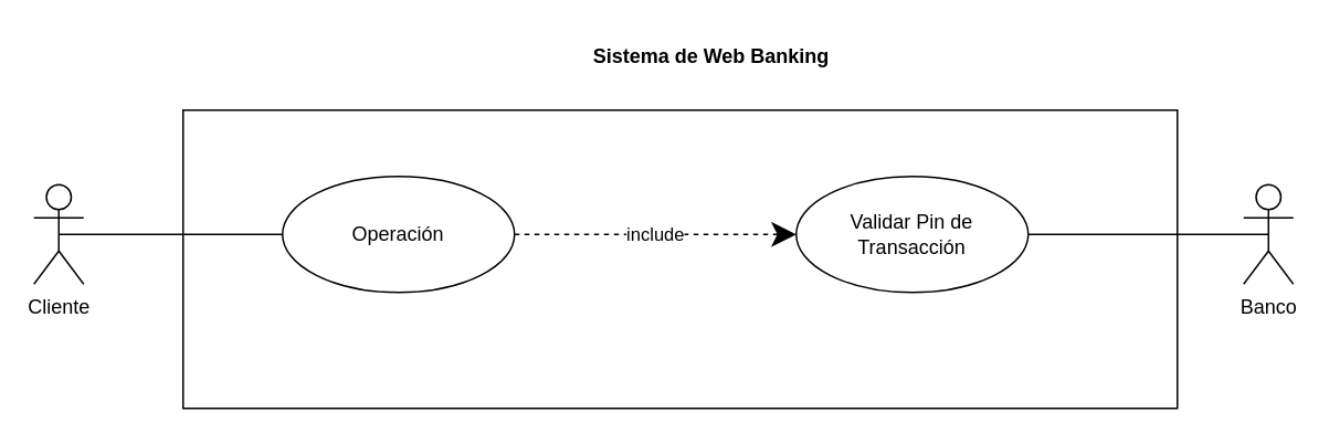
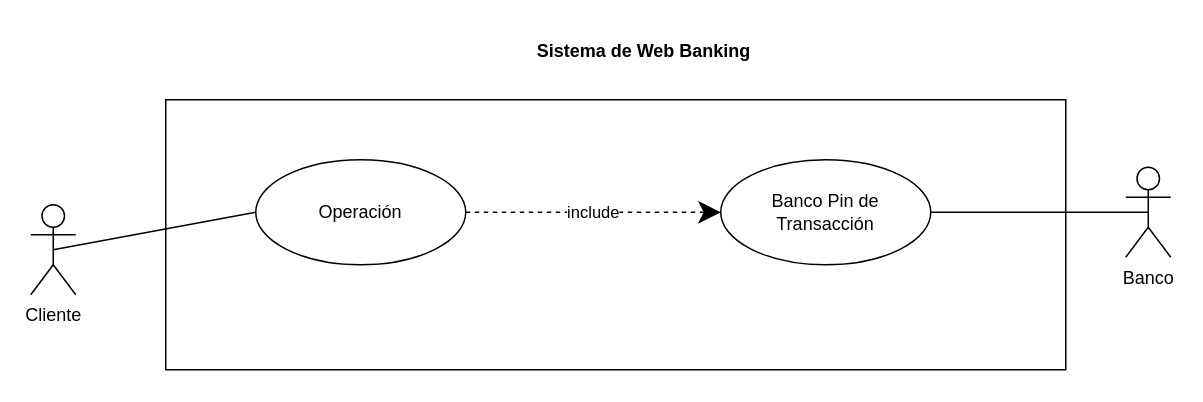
- <mxCell id="3" value="Cliente" style="shape=umlActor;verticalLabelPosition=bottom;verticalAlign=top;html=1;" parent="1" vertex="1"><mxGeometry x="20" y="111" width="30" height="60" as="geometry" /></mxCell>
+ <mxCell id="3" value="Cliente" style="shape=umlActor;verticalLabelPosition=bottom;verticalAlign=top;html=1;" parent="1" vertex="1"><mxGeometry x="20" y="136" width="30" height="60" as="geometry" /></mxCell>
- <mxCell id="8" value="Validar Pin de Transacción" style="ellipse;whiteSpace=wrap;html=1;" parent="1" vertex="1"><mxGeometry x="480" y="106" width="140" height="70" as="geometry" /></mxCell>
+ <mxCell id="8" value="Banco Pin de Transacción" style="ellipse;whiteSpace=wrap;html=1;" parent="1" vertex="1"><mxGeometry x="480" y="106" width="140" height="70" as="geometry" /></mxCell>
